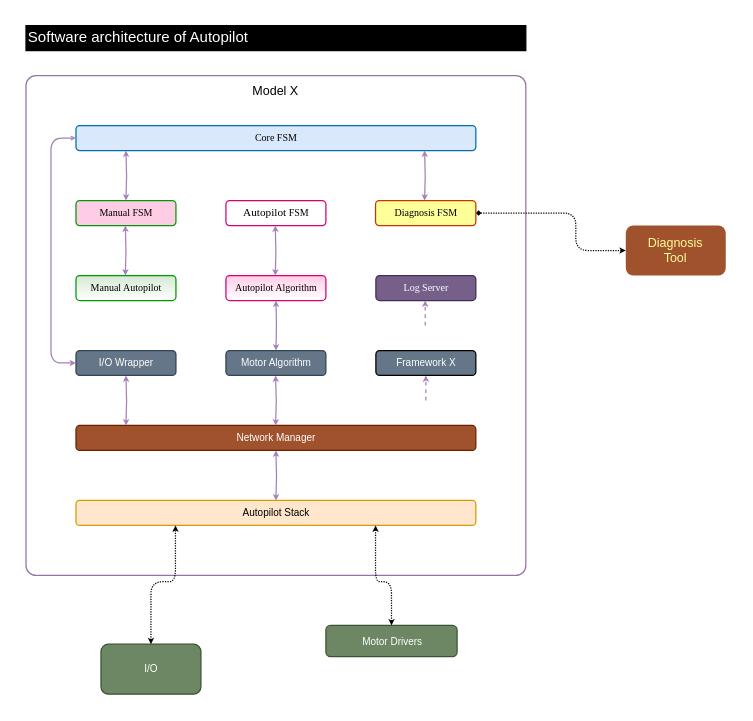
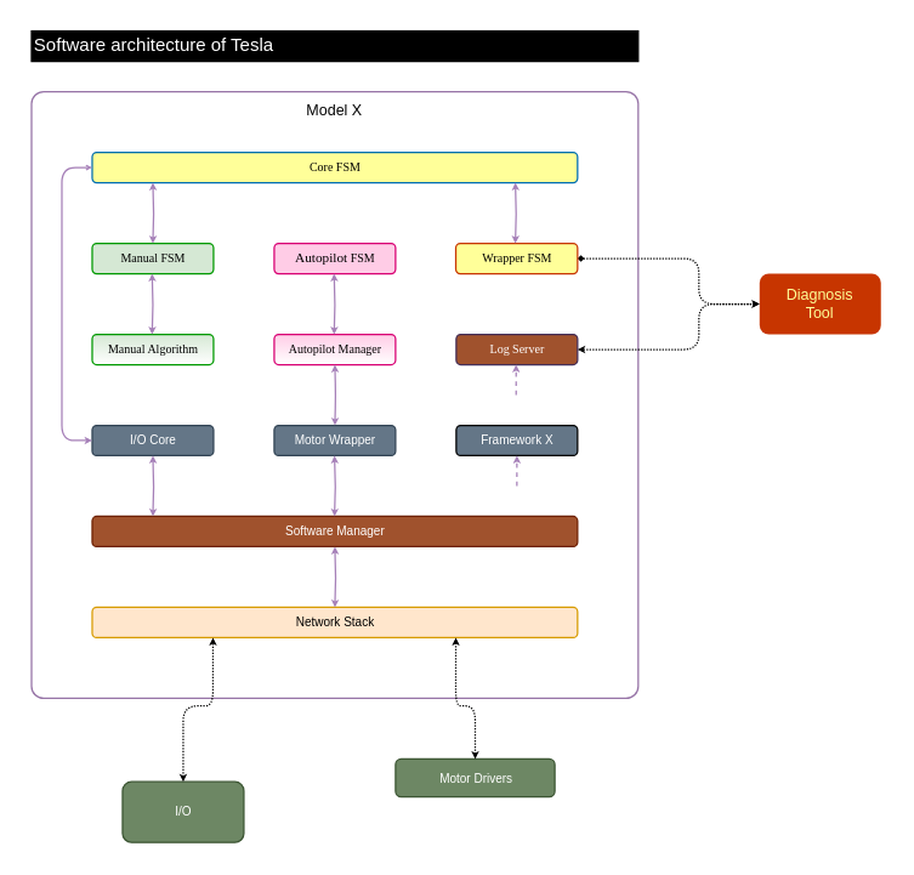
- <mxCell id="21" value="Software architecture of Autopilot" style="rounded=0;whiteSpace=wrap;html=1;strokeWidth=1;fontFamily=Arial;fontSize=12;align=left;fontColor=#ffffff;fillColor=#000000;" parent="1" vertex="1"><mxGeometry x="20" y="20" width="400" height="20" as="geometry" /></mxCell>
+ <mxCell id="21" value="Software architecture of Tesla" style="rounded=0;whiteSpace=wrap;html=1;strokeWidth=1;fontFamily=Arial;fontSize=12;align=left;fontColor=#ffffff;fillColor=#000000;" parent="1" vertex="1"><mxGeometry x="20" y="20" width="400" height="20" as="geometry" /></mxCell>
- <mxCell id="9" value="&lt;font style=&quot;font-size: 8px;&quot;&gt;&lt;font style=&quot;font-size: 8px;&quot;&gt;Core FSM&lt;/font&gt;&lt;br style=&quot;font-size: 8px;&quot;&gt;&lt;/font&gt;" style="html=1;rounded=1;fontSize=9;align=center;strokeWidth=1;fontFamily=Tahoma;fillColor=#dae8fc;verticalAlign=middle;dashed=0;fontStyle=0;strokeColor=#006EAF;" parent="1" vertex="1"><mxGeometry x="60" y="100" width="320" height="20" as="geometry" /></mxCell>
+ <mxCell id="9" value="&lt;font style=&quot;font-size: 8px;&quot;&gt;&lt;font style=&quot;font-size: 8px;&quot;&gt;Core FSM&lt;/font&gt;&lt;br style=&quot;font-size: 8px;&quot;&gt;&lt;/font&gt;" style="html=1;rounded=1;fontSize=9;align=center;strokeWidth=1;fontFamily=Tahoma;fillColor=#ffff99;verticalAlign=middle;dashed=0;fontStyle=0;strokeColor=#006EAF;" parent="1" vertex="1"><mxGeometry x="60" y="100" width="320" height="20" as="geometry" /></mxCell>
- <mxCell id="4" value="&lt;font style=&quot;font-size: 8px&quot;&gt;&lt;span style=&quot;font-size: 8px&quot;&gt;Manual FSM&lt;br style=&quot;font-size: 8px&quot;&gt;&lt;/span&gt;&lt;/font&gt;" style="dashed=0;html=1;rounded=1;fontSize=9;align=center;fontStyle=0;strokeWidth=1;fontFamily=Tahoma;strokeColor=#009900;fillColor=#ffcce6;" parent="1" vertex="1"><mxGeometry x="60" y="160" width="80" height="20" as="geometry" /></mxCell>
+ <mxCell id="4" value="&lt;font style=&quot;font-size: 8px&quot;&gt;&lt;span style=&quot;font-size: 8px&quot;&gt;Manual FSM&lt;br style=&quot;font-size: 8px&quot;&gt;&lt;/span&gt;&lt;/font&gt;" style="dashed=0;html=1;rounded=1;fontSize=9;align=center;fontStyle=0;strokeWidth=1;fontFamily=Tahoma;strokeColor=#009900;fillColor=#d5e8d4;" parent="1" vertex="1"><mxGeometry x="60" y="160" width="80" height="20" as="geometry" /></mxCell>
- <mxCell id="8" value="&lt;font style=&quot;font-size: 8px&quot;&gt;&lt;span style=&quot;font-family: &amp;quot;tahoma&amp;quot; ; font-size: 9px&quot;&gt;Autopilot&lt;/span&gt;&lt;span style=&quot;font-size: 8px&quot;&gt;&amp;nbsp;FSM&lt;br style=&quot;font-size: 8px&quot;&gt;&lt;/span&gt;&lt;/font&gt;" style="dashed=0;html=1;rounded=1;fontSize=9;align=center;fontStyle=0;strokeWidth=1;fontFamily=Tahoma;strokeColor=#D80073;fillColor=#ffffff;" parent="1" vertex="1"><mxGeometry x="180" y="160" width="80" height="20" as="geometry" /></mxCell>
+ <mxCell id="8" value="&lt;font style=&quot;font-size: 8px&quot;&gt;&lt;span style=&quot;font-family: &amp;quot;tahoma&amp;quot; ; font-size: 9px&quot;&gt;Autopilot&lt;/span&gt;&lt;span style=&quot;font-size: 8px&quot;&gt;&amp;nbsp;FSM&lt;br style=&quot;font-size: 8px&quot;&gt;&lt;/span&gt;&lt;/font&gt;" style="dashed=0;html=1;rounded=1;fontSize=9;align=center;fontStyle=0;strokeWidth=1;fontFamily=Tahoma;strokeColor=#D80073;fillColor=#FFCCE6;" parent="1" vertex="1"><mxGeometry x="180" y="160" width="80" height="20" as="geometry" /></mxCell>
- <mxCell id="12" value="&lt;font style=&quot;font-size: 8px&quot;&gt;Diagnosis FSM&lt;span style=&quot;font-size: 8px&quot;&gt;&lt;br style=&quot;font-size: 8px&quot;&gt;&lt;/span&gt;&lt;/font&gt;" style="dashed=0;html=1;rounded=1;fontSize=9;align=center;fontStyle=0;strokeWidth=1;fontFamily=Tahoma;strokeColor=#C73500;fontColor=#000000;fillColor=#FFFF99;" parent="1" vertex="1"><mxGeometry x="299.73" y="160" width="80.27" height="20" as="geometry" /></mxCell>
+ <mxCell id="12" value="&lt;font style=&quot;font-size: 8px&quot;&gt;Wrapper FSM&lt;span style=&quot;font-size: 8px&quot;&gt;&lt;br style=&quot;font-size: 8px&quot;&gt;&lt;/span&gt;&lt;/font&gt;" style="dashed=0;html=1;rounded=1;fontSize=9;align=center;fontStyle=0;strokeWidth=1;fontFamily=Tahoma;strokeColor=#C73500;fontColor=#000000;fillColor=#FFFF99;" parent="1" vertex="1"><mxGeometry x="299.73" y="160" width="80.27" height="20" as="geometry" /></mxCell>
- <mxCell id="10" value="Diagnosis&lt;br&gt;Tool" style="rounded=1;whiteSpace=wrap;html=1;strokeWidth=1;fontFamily=Arial;fontSize=10;movable=1;resizable=1;rotatable=1;deletable=1;editable=1;connectable=1;shadow=0;verticalAlign=middle;strokeColor=none;fontStyle=0;fillColor=#a0522d;fontColor=#FFFF99;" parent="1" vertex="1"><mxGeometry x="500" y="180" width="80" height="40" as="geometry" /></mxCell>
+ <mxCell id="10" value="Diagnosis&lt;br&gt;Tool" style="rounded=1;whiteSpace=wrap;html=1;strokeWidth=1;fontFamily=Arial;fontSize=10;movable=1;resizable=1;rotatable=1;deletable=1;editable=1;connectable=1;shadow=0;verticalAlign=middle;strokeColor=none;fontStyle=0;fillColor=#C73500;fontColor=#FFFF99;" parent="1" vertex="1"><mxGeometry x="500" y="180" width="80" height="40" as="geometry" /></mxCell>
- <mxCell id="18" value="&lt;font style=&quot;font-size: 8px&quot;&gt;&lt;span style=&quot;font-size: 8px&quot;&gt;Manual Autopilot&lt;br style=&quot;font-size: 8px&quot;&gt;&lt;/span&gt;&lt;/font&gt;" style="dashed=0;html=1;rounded=1;fontSize=9;align=center;fontStyle=0;strokeWidth=1;fontFamily=Tahoma;strokeColor=#009900;fillColor=#d5e8d4;gradientColor=#ffffff;" parent="1" vertex="1"><mxGeometry x="60" y="220" width="80" height="20" as="geometry" /></mxCell>
+ <mxCell id="18" value="&lt;font style=&quot;font-size: 8px&quot;&gt;&lt;span style=&quot;font-size: 8px&quot;&gt;Manual Algorithm&lt;br style=&quot;font-size: 8px&quot;&gt;&lt;/span&gt;&lt;/font&gt;" style="dashed=0;html=1;rounded=1;fontSize=9;align=center;fontStyle=0;strokeWidth=1;fontFamily=Tahoma;strokeColor=#009900;fillColor=#d5e8d4;gradientColor=#ffffff;" parent="1" vertex="1"><mxGeometry x="60" y="220" width="80" height="20" as="geometry" /></mxCell>
- <mxCell id="17" value="&lt;font style=&quot;font-size: 8px&quot;&gt;&lt;span style=&quot;font-size: 8px&quot;&gt;Autopilot Algorithm&lt;br style=&quot;font-size: 8px&quot;&gt;&lt;/span&gt;&lt;/font&gt;" style="dashed=0;html=1;rounded=1;fontSize=9;align=center;fontStyle=0;strokeWidth=1;fontFamily=Tahoma;strokeColor=#D80073;fillColor=#FFCCE6;gradientColor=#ffffff;" parent="1" vertex="1"><mxGeometry x="180" y="220" width="80" height="20" as="geometry" /></mxCell>
+ <mxCell id="17" value="&lt;font style=&quot;font-size: 8px&quot;&gt;&lt;span style=&quot;font-size: 8px&quot;&gt;Autopilot Manager&lt;br style=&quot;font-size: 8px&quot;&gt;&lt;/span&gt;&lt;/font&gt;" style="dashed=0;html=1;rounded=1;fontSize=9;align=center;fontStyle=0;strokeWidth=1;fontFamily=Tahoma;strokeColor=#D80073;fillColor=#FFCCE6;gradientColor=#ffffff;" parent="1" vertex="1"><mxGeometry x="180" y="220" width="80" height="20" as="geometry" /></mxCell>
- <mxCell id="5" value="&lt;font style=&quot;font-size: 8px&quot;&gt;Log Server&lt;span style=&quot;font-size: 8px&quot;&gt;&lt;br style=&quot;font-size: 8px&quot;&gt;&lt;/span&gt;&lt;/font&gt;" style="dashed=0;html=1;rounded=1;fontSize=9;align=center;fontStyle=0;strokeWidth=1;fontFamily=Tahoma;strokeColor=#432D57;fillColor=#76608a;fontColor=#ffffff;" parent="1" vertex="1"><mxGeometry x="300" y="220" width="80" height="20" as="geometry" /></mxCell>
+ <mxCell id="5" value="&lt;font style=&quot;font-size: 8px&quot;&gt;Log Server&lt;span style=&quot;font-size: 8px&quot;&gt;&lt;br style=&quot;font-size: 8px&quot;&gt;&lt;/span&gt;&lt;/font&gt;" style="dashed=0;html=1;rounded=1;fontSize=9;align=center;fontStyle=0;strokeWidth=1;fontFamily=Tahoma;strokeColor=#432D57;fillColor=#a0522d;fontColor=#ffffff;" parent="1" vertex="1"><mxGeometry x="300" y="220" width="80" height="20" as="geometry" /></mxCell>
+ <mxCell id="13" style="edgeStyle=orthogonalEdgeStyle;orthogonalLoop=1;jettySize=auto;html=1;fontSize=8;fontColor=#B3B3B3;rounded=1;fillColor=#f5f5f5;fontFamily=Arial;fontStyle=0;startFill=1;startArrow=classic;strokeWidth=1;startSize=2;endSize=2;jumpSize=10;entryX=1;entryY=0.5;entryDx=0;entryDy=0;endFill=1;endArrow=classic;dashed=1;dashPattern=1 1;exitX=0;exitY=0.5;exitDx=0;exitDy=0;" parent="1" source="10" target="5" edge="1"><mxGeometry relative="1" as="geometry"><mxPoint x="500" y="190" as="sourcePoint" /><mxPoint x="611.5" y="230.22" as="targetPoint" /><Array as="points"><mxPoint x="460" y="200" /><mxPoint x="460" y="230" /></Array></mxGeometry></mxCell>
- <mxCell id="15" value="&lt;font style=&quot;font-size: 8px;&quot;&gt;I/O Wrapper&lt;br style=&quot;font-size: 8px;&quot;&gt;&lt;/font&gt;" style="dashed=0;html=1;rounded=1;fontSize=8;align=center;fontStyle=0;strokeWidth=1;fontFamily=Arial;strokeColor=#314354;fillColor=#647687;fontColor=#ffffff;" parent="1" vertex="1"><mxGeometry x="60" y="280" width="80" height="20" as="geometry" /></mxCell>
+ <mxCell id="15" value="&lt;font style=&quot;font-size: 8px;&quot;&gt;I/O Core&lt;br style=&quot;font-size: 8px;&quot;&gt;&lt;/font&gt;" style="dashed=0;html=1;rounded=1;fontSize=8;align=center;fontStyle=0;strokeWidth=1;fontFamily=Arial;strokeColor=#314354;fillColor=#647687;fontColor=#ffffff;" parent="1" vertex="1"><mxGeometry x="60" y="280" width="80" height="20" as="geometry" /></mxCell>
- <mxCell id="16" value="&lt;font style=&quot;font-size: 8px;&quot;&gt;Motor Algorithm&lt;br style=&quot;font-size: 8px;&quot;&gt;&lt;/font&gt;" style="dashed=0;html=1;rounded=1;fontSize=8;align=center;fontStyle=0;strokeWidth=1;fontFamily=Arial;strokeColor=#314354;fillColor=#647687;fontColor=#ffffff;" parent="1" vertex="1"><mxGeometry x="180" y="280" width="80" height="20" as="geometry" /></mxCell>
+ <mxCell id="16" value="&lt;font style=&quot;font-size: 8px;&quot;&gt;Motor Wrapper&lt;br style=&quot;font-size: 8px;&quot;&gt;&lt;/font&gt;" style="dashed=0;html=1;rounded=1;fontSize=8;align=center;fontStyle=0;strokeWidth=1;fontFamily=Arial;strokeColor=#314354;fillColor=#647687;fontColor=#ffffff;" parent="1" vertex="1"><mxGeometry x="180" y="280" width="80" height="20" as="geometry" /></mxCell>
- <mxCell id="6" value="&lt;font style=&quot;font-size: 8px&quot;&gt;&lt;span style=&quot;font-size: 8px&quot;&gt;Network Manager&lt;br style=&quot;font-size: 8px&quot;&gt;&lt;/span&gt;&lt;/font&gt;" style="dashed=0;html=1;rounded=1;fontSize=8;align=center;fontStyle=0;strokeWidth=1;fontFamily=Arial;strokeColor=#6D1F00;fillColor=#a0522d;fontColor=#ffffff;" parent="1" vertex="1"><mxGeometry x="60" y="340" width="320" height="20" as="geometry" /></mxCell>
+ <mxCell id="6" value="&lt;font style=&quot;font-size: 8px&quot;&gt;&lt;span style=&quot;font-size: 8px&quot;&gt;Software Manager&lt;br style=&quot;font-size: 8px&quot;&gt;&lt;/span&gt;&lt;/font&gt;" style="dashed=0;html=1;rounded=1;fontSize=8;align=center;fontStyle=0;strokeWidth=1;fontFamily=Arial;strokeColor=#6D1F00;fillColor=#a0522d;fontColor=#ffffff;" parent="1" vertex="1"><mxGeometry x="60" y="340" width="320" height="20" as="geometry" /></mxCell>
- <mxCell id="3" value="&lt;font style=&quot;font-size: 8px&quot;&gt;&lt;span style=&quot;font-size: 8px&quot;&gt;Autopilot Stack&lt;br style=&quot;font-size: 8px&quot;&gt;&lt;/span&gt;&lt;/font&gt;" style="dashed=0;html=1;rounded=1;fontSize=8;align=center;fontStyle=0;strokeWidth=1;fontFamily=Arial;strokeColor=#d79b00;fillColor=#ffe6cc;" parent="1" vertex="1"><mxGeometry x="60" y="400" width="320" height="20" as="geometry" /></mxCell>
+ <mxCell id="3" value="&lt;font style=&quot;font-size: 8px&quot;&gt;&lt;span style=&quot;font-size: 8px&quot;&gt;Network Stack&lt;br style=&quot;font-size: 8px&quot;&gt;&lt;/span&gt;&lt;/font&gt;" style="dashed=0;html=1;rounded=1;fontSize=8;align=center;fontStyle=0;strokeWidth=1;fontFamily=Arial;strokeColor=#d79b00;fillColor=#ffe6cc;" parent="1" vertex="1"><mxGeometry x="60" y="400" width="320" height="20" as="geometry" /></mxCell>
